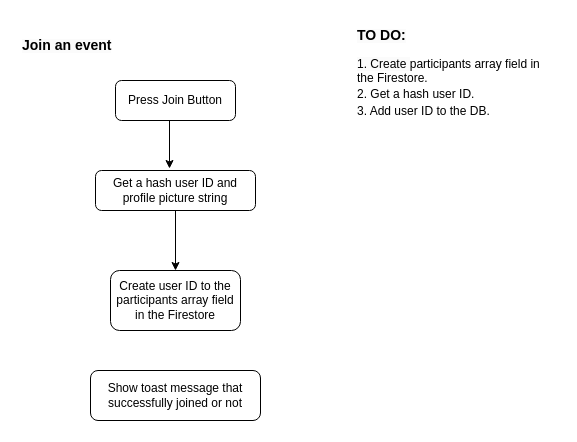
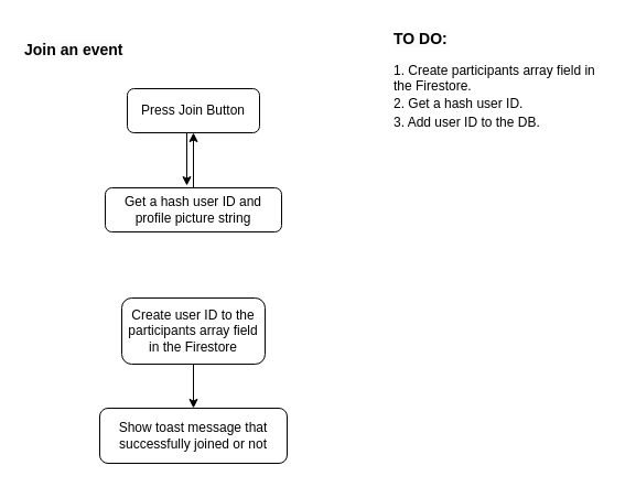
- <mxCell id="6" value="" style="endArrow=classic;html=1;rounded=0;entryX=0.5;entryY=0;entryDx=0;entryDy=0;" edge="1" parent="1" source="3" target="5"><mxGeometry width="50" height="50" relative="1" as="geometry"><mxPoint x="185" y="220" as="sourcePoint" /><mxPoint x="175" y="270" as="targetPoint" /></mxGeometry></mxCell>
+ <mxCell id="6" value="" style="endArrow=classic;html=1;rounded=0;" edge="1" parent="1" source="3" target="2"><mxGeometry width="50" height="50" relative="1" as="geometry"><mxPoint x="185" y="220" as="sourcePoint" /><mxPoint x="175" y="270" as="targetPoint" /></mxGeometry></mxCell>
+ <mxCell id="11" value="" style="endArrow=classic;html=1;rounded=0;entryX=0.5;entryY=0;entryDx=0;entryDy=0;exitX=0.5;exitY=1;exitDx=0;exitDy=0;" edge="1" parent="1" source="5" target="4"><mxGeometry width="50" height="50" relative="1" as="geometry"><mxPoint x="145" y="300" as="sourcePoint" /><mxPoint x="195" y="250" as="targetPoint" /></mxGeometry></mxCell>
